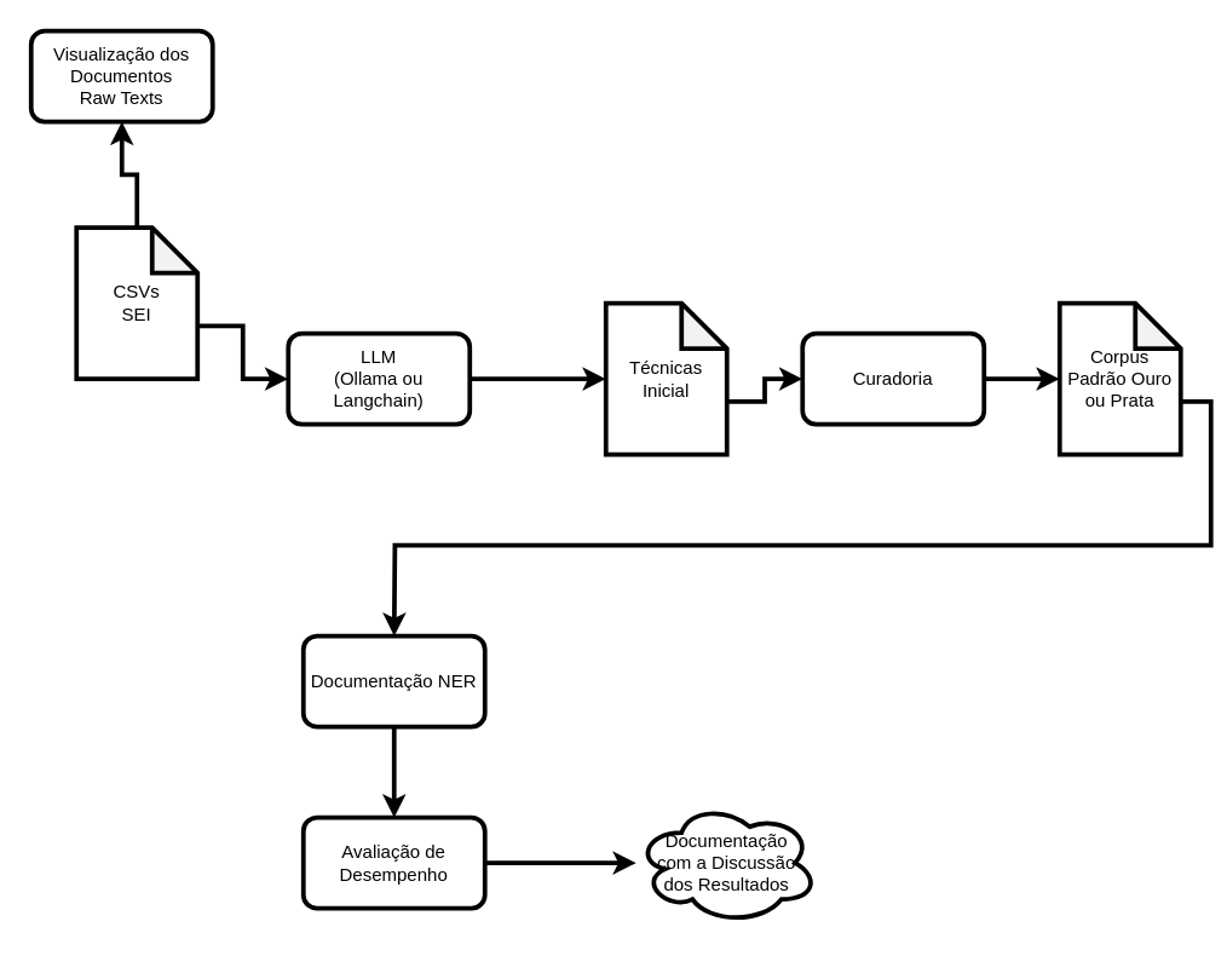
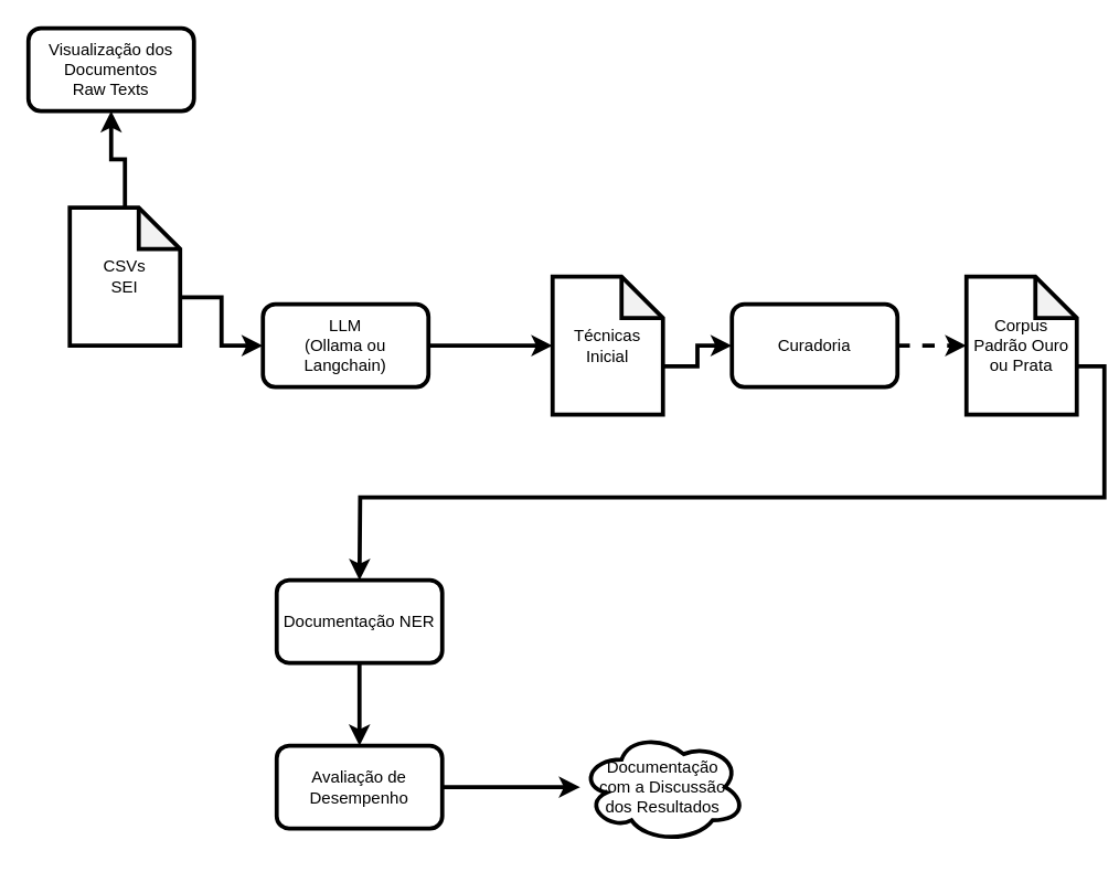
- <mxCell id="7" style="edgeStyle=orthogonalEdgeStyle;rounded=0;orthogonalLoop=1;jettySize=auto;html=1;strokeWidth=3;" edge="1" parent="1" source="8" target="12"><mxGeometry relative="1" as="geometry" /></mxCell>
+ <mxCell id="7" style="edgeStyle=orthogonalEdgeStyle;rounded=0;orthogonalLoop=1;jettySize=auto;html=1;strokeWidth=3;dashed=1;" edge="1" parent="1" source="8" target="12"><mxGeometry relative="1" as="geometry" /></mxCell>
